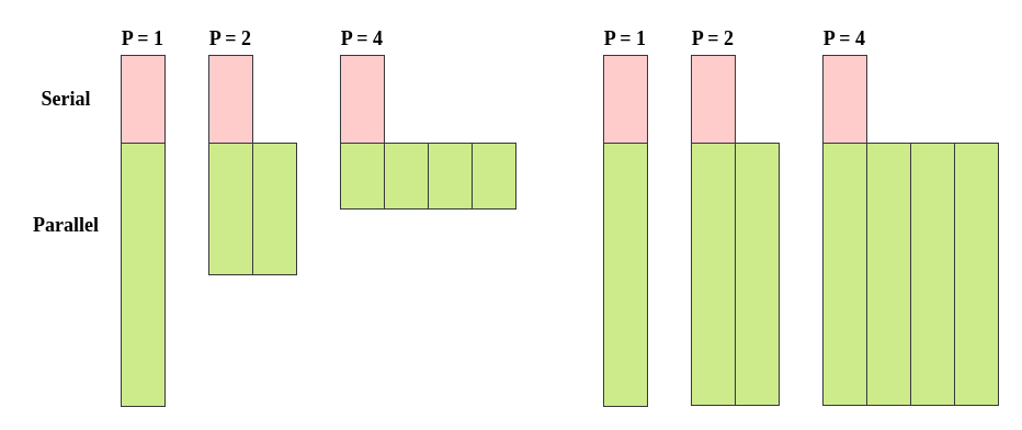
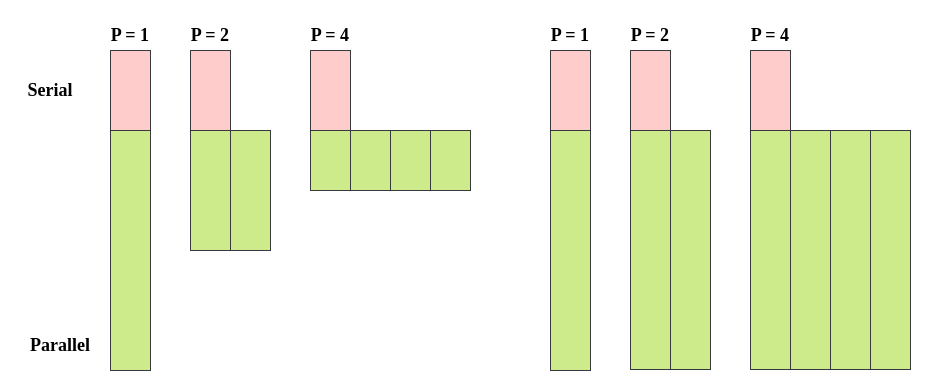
- <mxCell id="4" value="&lt;b&gt;&lt;font face=&quot;comfortaa&quot; data-font-src=&quot;https://fonts.googleapis.com/css?family=comfortaa&quot; style=&quot;font-size: 18px&quot;&gt;Serial&lt;/font&gt;&lt;/b&gt;" style="text;html=1;strokeColor=none;fillColor=none;align=center;verticalAlign=middle;whiteSpace=wrap;rounded=0;" vertex="1" parent="1"><mxGeometry x="30" y="75" width="60" height="30" as="geometry" /></mxCell>
+ <mxCell id="4" value="&lt;b&gt;&lt;font face=&quot;comfortaa&quot; data-font-src=&quot;https://fonts.googleapis.com/css?family=comfortaa&quot; style=&quot;font-size: 18px&quot;&gt;Serial&lt;/font&gt;&lt;/b&gt;" style="text;html=1;strokeColor=none;fillColor=none;align=center;verticalAlign=middle;whiteSpace=wrap;rounded=0;" vertex="1" parent="1"><mxGeometry x="20" y="75" width="60" height="30" as="geometry" /></mxCell>
- <mxCell id="5" value="&lt;b&gt;&lt;font face=&quot;comfortaa&quot; data-font-src=&quot;https://fonts.googleapis.com/css?family=comfortaa&quot; style=&quot;font-size: 18px&quot;&gt;Parallel&lt;/font&gt;&lt;/b&gt;" style="text;html=1;strokeColor=none;fillColor=none;align=center;verticalAlign=middle;whiteSpace=wrap;rounded=0;" vertex="1" parent="1"><mxGeometry x="20" y="190" width="80" height="30" as="geometry" /></mxCell>
+ <mxCell id="5" value="&lt;b&gt;&lt;font face=&quot;comfortaa&quot; data-font-src=&quot;https://fonts.googleapis.com/css?family=comfortaa&quot; style=&quot;font-size: 18px&quot;&gt;Parallel&lt;/font&gt;&lt;/b&gt;" style="text;html=1;strokeColor=none;fillColor=none;align=center;verticalAlign=middle;whiteSpace=wrap;rounded=0;" vertex="1" parent="1"><mxGeometry x="20" y="330" width="80" height="30" as="geometry" /></mxCell>
